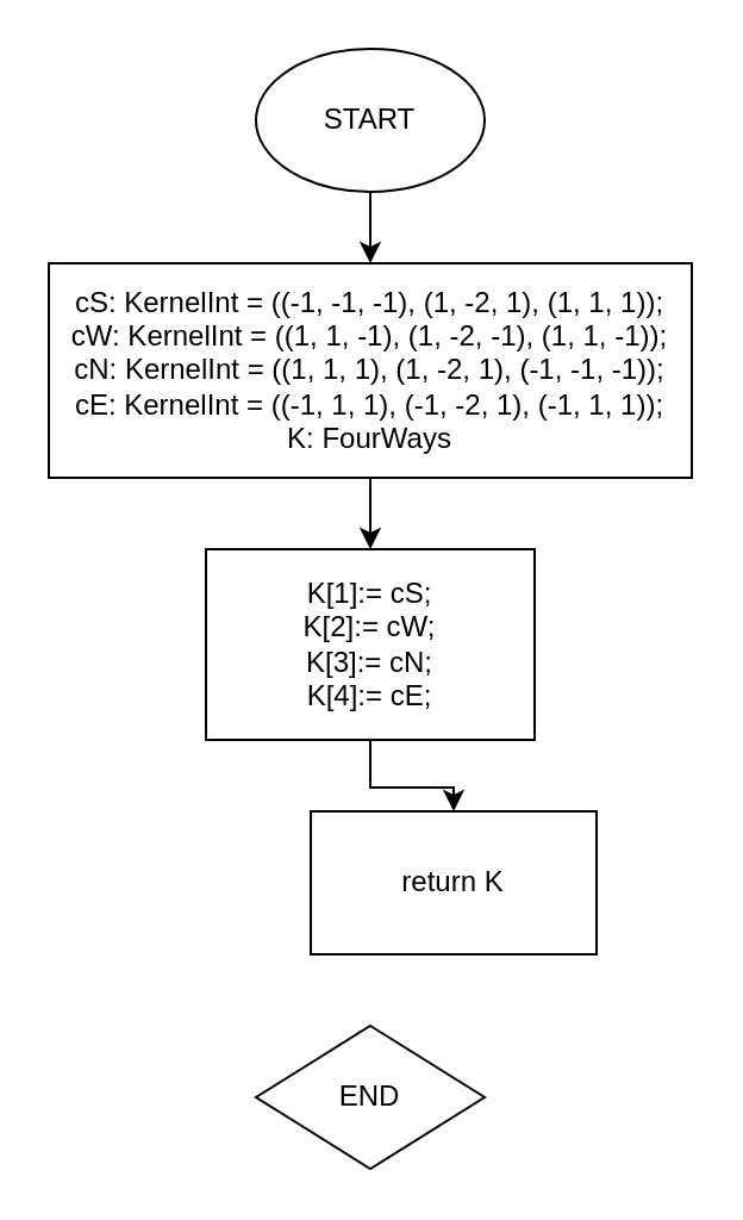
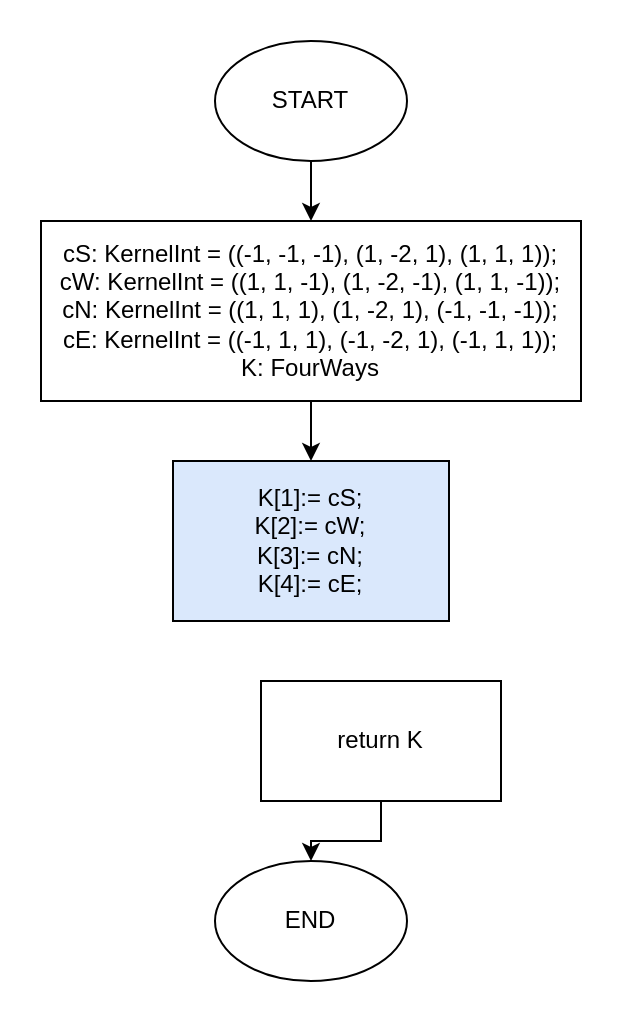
- <mxCell id="7" value="&lt;div&gt;K[1]:= cS;&lt;/div&gt;&lt;div&gt;K[2]:= cW;&lt;/div&gt;&lt;div&gt;K[3]:= cN;&lt;/div&gt;&lt;div&gt;K[4]:= cE;&lt;/div&gt;" style="rounded=0;whiteSpace=wrap;html=1;" vertex="1" parent="1"><mxGeometry x="86" y="230" width="138" height="80" as="geometry" /></mxCell>
+ <mxCell id="7" value="&lt;div&gt;K[1]:= cS;&lt;/div&gt;&lt;div&gt;K[2]:= cW;&lt;/div&gt;&lt;div&gt;K[3]:= cN;&lt;/div&gt;&lt;div&gt;K[4]:= cE;&lt;/div&gt;" style="rounded=0;whiteSpace=wrap;html=1;fillColor=#dae8fc;" vertex="1" parent="1"><mxGeometry x="86" y="230" width="138" height="80" as="geometry" /></mxCell>
- <mxCell id="6" value="" style="edgeStyle=orthogonalEdgeStyle;rounded=0;orthogonalLoop=1;jettySize=auto;html=1;" edge="1" parent="1" source="7" target="9"><mxGeometry relative="1" as="geometry" /></mxCell>
+ <mxCell id="8" value="" style="edgeStyle=orthogonalEdgeStyle;rounded=0;orthogonalLoop=1;jettySize=auto;html=1;" edge="1" parent="1" source="9" target="10"><mxGeometry relative="1" as="geometry" /></mxCell>
- <mxCell id="10" value="END" style="rhombus;whiteSpace=wrap;html=1;" vertex="1" parent="1"><mxGeometry x="107" y="430" width="96" height="60" as="geometry" /></mxCell>
+ <mxCell id="10" value="END" style="ellipse;whiteSpace=wrap;html=1;" vertex="1" parent="1"><mxGeometry x="107" y="430" width="96" height="60" as="geometry" /></mxCell>
